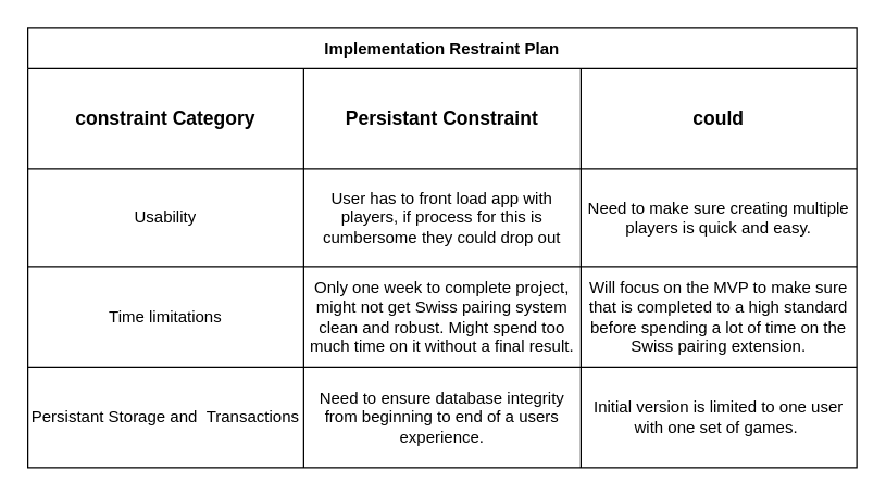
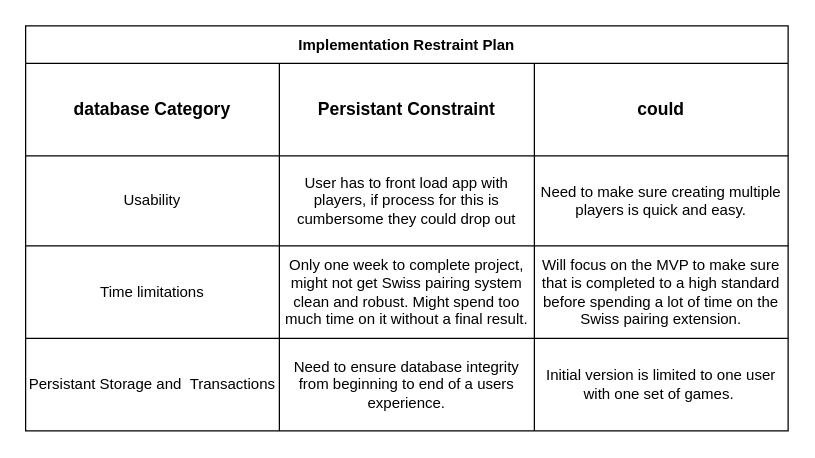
- <mxCell id="4" value="&lt;font style=&quot;font-size: 14px&quot;&gt;&lt;b&gt;constraint Category&lt;/b&gt;&lt;/font&gt;" style="shape=partialRectangle;html=1;whiteSpace=wrap;connectable=0;fillColor=none;top=0;left=0;bottom=0;right=0;overflow=hidden;pointerEvents=1;" vertex="1" parent="3"><mxGeometry width="203" height="74" as="geometry"><mxRectangle width="203" height="74" as="alternateBounds" /></mxGeometry></mxCell>
+ <mxCell id="4" value="&lt;font style=&quot;font-size: 14px&quot;&gt;&lt;b&gt;database Category&lt;/b&gt;&lt;/font&gt;" style="shape=partialRectangle;html=1;whiteSpace=wrap;connectable=0;fillColor=none;top=0;left=0;bottom=0;right=0;overflow=hidden;pointerEvents=1;" vertex="1" parent="3"><mxGeometry width="203" height="74" as="geometry"><mxRectangle width="203" height="74" as="alternateBounds" /></mxGeometry></mxCell>
